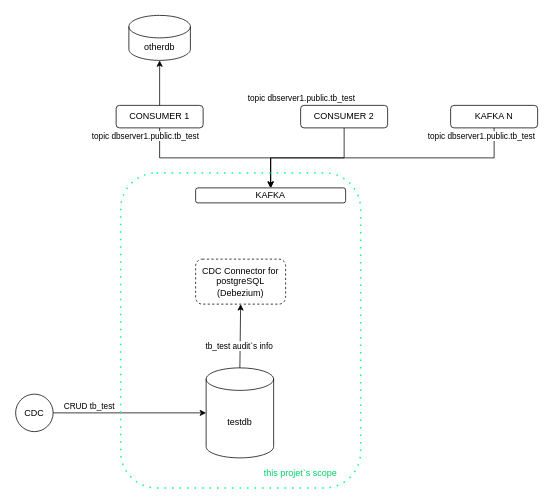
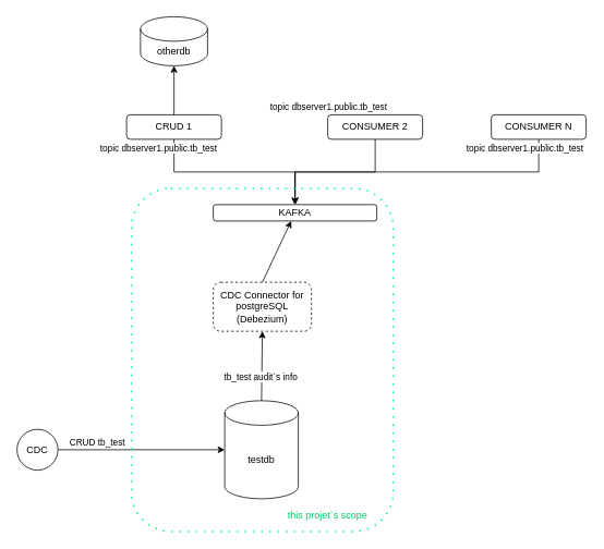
- <mxCell id="13" value="CONSUMER 1" style="rounded=1;whiteSpace=wrap;html=1;" vertex="1" parent="1"><mxGeometry x="154" y="140" width="116" height="30" as="geometry" /></mxCell>
+ <mxCell id="13" value="CRUD 1" style="rounded=1;whiteSpace=wrap;html=1;" vertex="1" parent="1"><mxGeometry x="154" y="140" width="116" height="30" as="geometry" /></mxCell>
- <mxCell id="17" value="KAFKA N" style="rounded=1;whiteSpace=wrap;html=1;" vertex="1" parent="1"><mxGeometry x="600" y="140" width="116" height="30" as="geometry" /></mxCell>
+ <mxCell id="17" value="CONSUMER N" style="rounded=1;whiteSpace=wrap;html=1;" vertex="1" parent="1"><mxGeometry x="600" y="140" width="116" height="30" as="geometry" /></mxCell>
+ <mxCell id="9" value="" style="endArrow=classic;html=1;exitX=0.5;exitY=0;exitDx=0;exitDy=0;" edge="1" parent="1" source="5" target="10"><mxGeometry width="50" height="50" relative="1" as="geometry"><mxPoint x="300" y="150" as="sourcePoint" /><mxPoint x="320" y="240" as="targetPoint" /></mxGeometry></mxCell>
